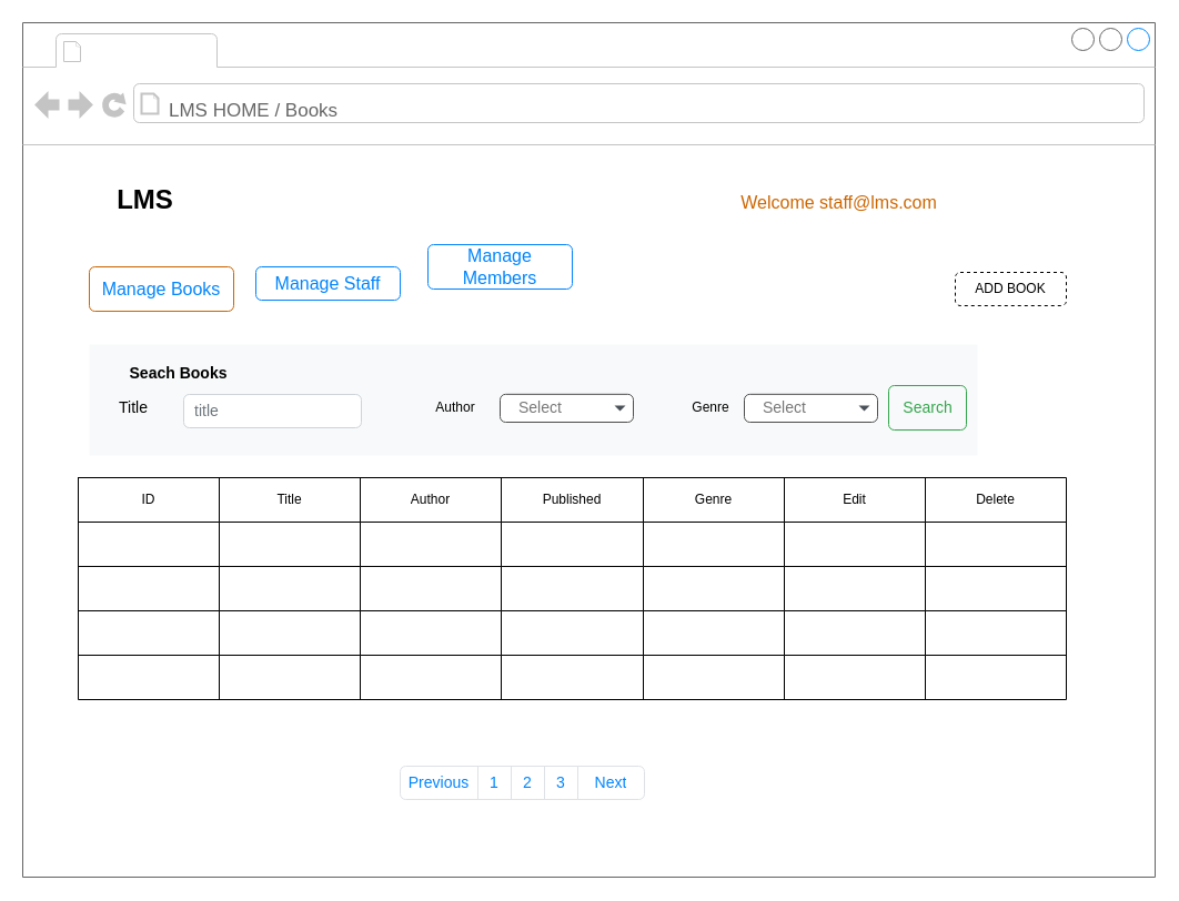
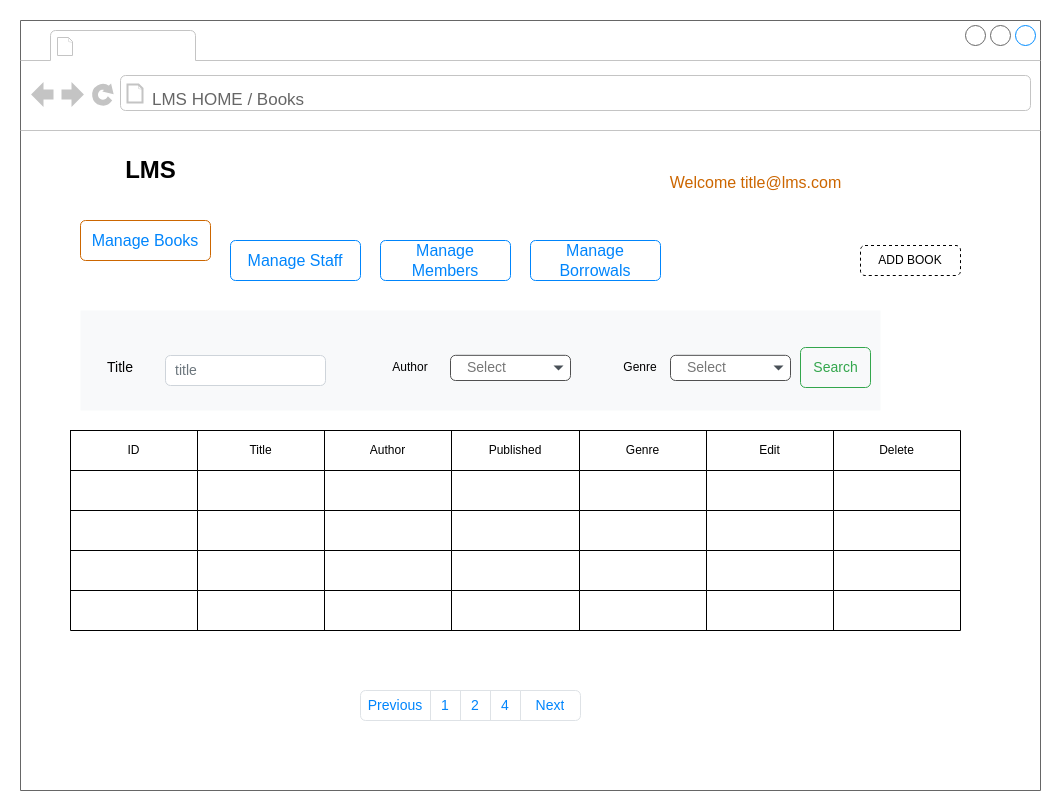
- <mxCell id="4" value="LMS" style="text;strokeColor=none;fillColor=none;html=1;fontSize=24;fontStyle=1;verticalAlign=middle;align=center;" parent="2" vertex="1"><mxGeometry x="60" y="140" width="100" height="40" as="geometry" /></mxCell>
+ <mxCell id="4" value="LMS" style="text;strokeColor=none;fillColor=none;html=1;fontSize=24;fontStyle=1;verticalAlign=middle;align=center;" parent="2" vertex="1"><mxGeometry x="80" y="130" width="100" height="40" as="geometry" /></mxCell>
- <mxCell id="5" value="&lt;span style=&quot;font-weight: normal;&quot;&gt;&lt;font color=&quot;#cc6600&quot; style=&quot;font-size: 16px;&quot;&gt;Welcome staff@lms.com&lt;/font&gt;&lt;/span&gt;" style="text;strokeColor=none;fillColor=none;html=1;fontSize=24;fontStyle=1;verticalAlign=middle;align=center;" parent="2" vertex="1"><mxGeometry x="520" y="140" width="430" height="40" as="geometry" /></mxCell>
+ <mxCell id="5" value="&lt;span style=&quot;font-weight: normal;&quot;&gt;&lt;font color=&quot;#cc6600&quot; style=&quot;font-size: 16px;&quot;&gt;Welcome title@lms.com&lt;/font&gt;&lt;/span&gt;" style="text;strokeColor=none;fillColor=none;html=1;fontSize=24;fontStyle=1;verticalAlign=middle;align=center;" parent="2" vertex="1"><mxGeometry x="520" y="140" width="430" height="40" as="geometry" /></mxCell>
- <mxCell id="9" value="Manage Members" style="html=1;shadow=0;dashed=0;shape=mxgraph.bootstrap.rrect;rSize=5;strokeColor=#0085FC;strokeWidth=1;fillColor=none;fontColor=#0085FC;whiteSpace=wrap;align=center;verticalAlign=middle;spacingLeft=0;fontStyle=0;fontSize=16;spacing=5;" parent="2" vertex="1"><mxGeometry x="365" y="200" width="130" height="40" as="geometry" /></mxCell>
+ <mxCell id="9" value="Manage Members" style="html=1;shadow=0;dashed=0;shape=mxgraph.bootstrap.rrect;rSize=5;strokeColor=#0085FC;strokeWidth=1;fillColor=none;fontColor=#0085FC;whiteSpace=wrap;align=center;verticalAlign=middle;spacingLeft=0;fontStyle=0;fontSize=16;spacing=5;" parent="2" vertex="1"><mxGeometry x="360" y="220" width="130" height="40" as="geometry" /></mxCell>
- <mxCell id="7" value="Manage Staff" style="html=1;shadow=0;dashed=0;shape=mxgraph.bootstrap.rrect;rSize=5;strokeColor=#0085FC;strokeWidth=1;fillColor=none;fontColor=#0085FC;whiteSpace=wrap;align=center;verticalAlign=middle;spacingLeft=0;fontStyle=0;fontSize=16;spacing=5;" parent="2" vertex="1"><mxGeometry x="210" y="220" width="130" height="30" as="geometry" /></mxCell>
+ <mxCell id="7" value="Manage Staff" style="html=1;shadow=0;dashed=0;shape=mxgraph.bootstrap.rrect;rSize=5;strokeColor=#0085FC;strokeWidth=1;fillColor=none;fontColor=#0085FC;whiteSpace=wrap;align=center;verticalAlign=middle;spacingLeft=0;fontStyle=0;fontSize=16;spacing=5;" parent="2" vertex="1"><mxGeometry x="210" y="220" width="130" height="40" as="geometry" /></mxCell>
- <mxCell id="6" value="Manage Books" style="html=1;shadow=0;dashed=0;shape=mxgraph.bootstrap.rrect;rSize=5;strokeColor=#CC6600;strokeWidth=1;fillColor=none;fontColor=#0085FC;whiteSpace=wrap;align=center;verticalAlign=middle;spacingLeft=0;fontStyle=0;fontSize=16;spacing=5;" parent="2" vertex="1"><mxGeometry x="60" y="220" width="130" height="40" as="geometry" /></mxCell>
+ <mxCell id="6" value="Manage Books" style="html=1;shadow=0;dashed=0;shape=mxgraph.bootstrap.rrect;rSize=5;strokeColor=#CC6600;strokeWidth=1;fillColor=none;fontColor=#0085FC;whiteSpace=wrap;align=center;verticalAlign=middle;spacingLeft=0;fontStyle=0;fontSize=16;spacing=5;" parent="2" vertex="1"><mxGeometry x="60" y="200" width="130" height="40" as="geometry" /></mxCell>
+ <mxCell id="8" value="Manage Borrowals" style="html=1;shadow=0;dashed=0;shape=mxgraph.bootstrap.rrect;rSize=5;strokeColor=#0085FC;strokeWidth=1;fillColor=none;fontColor=#0085FC;whiteSpace=wrap;align=center;verticalAlign=middle;spacingLeft=0;fontStyle=0;fontSize=16;spacing=5;" parent="2" vertex="1"><mxGeometry x="510" y="220" width="130" height="40" as="geometry" /></mxCell>
- <mxCell id="68" value="&lt;font style=&quot;font-size: 14px;&quot;&gt;Seach Books&lt;/font&gt;" style="text;strokeColor=none;fillColor=none;html=1;fontSize=24;fontStyle=1;verticalAlign=middle;align=center;" parent="58" vertex="1"><mxGeometry x="12.5" y="3.1" width="135" height="40" as="geometry" /></mxCell>
- <mxCell id="14" value="3" style="text;strokeColor=inherit;align=center;verticalAlign=middle;spacingLeft=5;spacingRight=5;overflow=hidden;points=[[0,0.5],[1,0.5]];portConstraint=eastwest;rotatable=0;whiteSpace=wrap;html=1;rSize=5;fillColor=inherit;fontColor=inherit;fontSize=14;" parent="10" vertex="1"><mxGeometry x="130" width="30" height="30" as="geometry" /></mxCell>
+ <mxCell id="14" value="4" style="text;strokeColor=inherit;align=center;verticalAlign=middle;spacingLeft=5;spacingRight=5;overflow=hidden;points=[[0,0.5],[1,0.5]];portConstraint=eastwest;rotatable=0;whiteSpace=wrap;html=1;rSize=5;fillColor=inherit;fontColor=inherit;fontSize=14;" parent="10" vertex="1"><mxGeometry x="130" width="30" height="30" as="geometry" /></mxCell>
